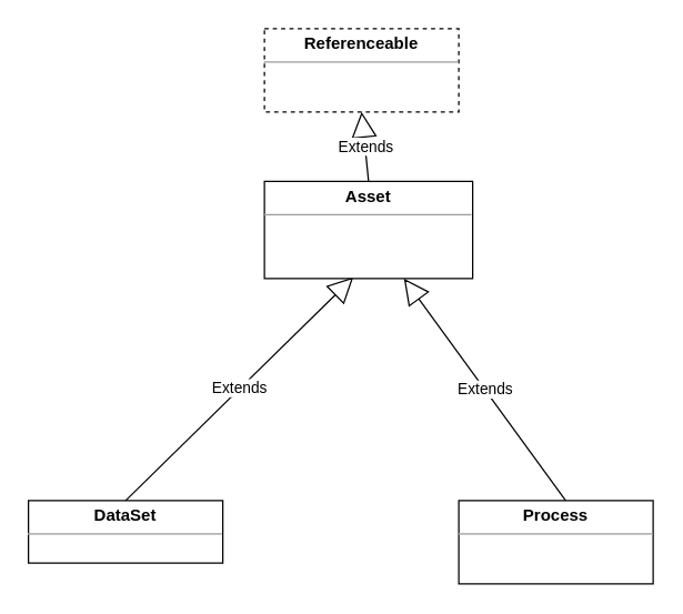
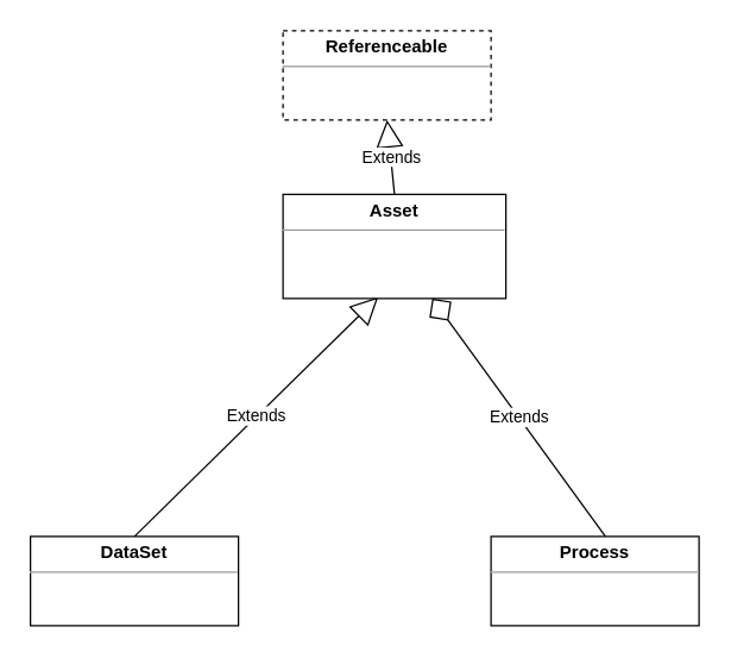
- <mxCell id="6" value="Extends" style="endArrow=block;endSize=16;endFill=0;html=1;exitX=0.55;exitY=0;exitDx=0;exitDy=0;exitPerimeter=0;" edge="1" parent="1" source="4" target="7"><mxGeometry width="160" relative="1" as="geometry"><mxPoint x="440" y="190" as="sourcePoint" /><mxPoint x="300" y="310" as="targetPoint" /></mxGeometry></mxCell>
+ <mxCell id="6" value="Extends" style="endArrow=diamond;endSize=16;endFill=0;html=1;exitX=0.55;exitY=0;exitDx=0;exitDy=0;exitPerimeter=0;" edge="1" parent="1" source="4" target="7"><mxGeometry width="160" relative="1" as="geometry"><mxPoint x="440" y="190" as="sourcePoint" /><mxPoint x="300" y="310" as="targetPoint" /></mxGeometry></mxCell>
- <mxCell id="3" value="&lt;p style=&quot;margin: 0px ; margin-top: 4px ; text-align: center&quot;&gt;&lt;b&gt;DataSet&lt;/b&gt;&lt;br&gt;&lt;/p&gt;&lt;hr size=&quot;1&quot;&gt;&lt;div style=&quot;height: 2px&quot;&gt;&lt;/div&gt;" style="verticalAlign=top;align=left;overflow=fill;fontSize=12;fontFamily=Helvetica;html=1;" vertex="1" parent="1"><mxGeometry x="20" y="360" width="140" height="45" as="geometry" /></mxCell>
+ <mxCell id="3" value="&lt;p style=&quot;margin: 0px ; margin-top: 4px ; text-align: center&quot;&gt;&lt;b&gt;DataSet&lt;/b&gt;&lt;br&gt;&lt;/p&gt;&lt;hr size=&quot;1&quot;&gt;&lt;div style=&quot;height: 2px&quot;&gt;&lt;/div&gt;" style="verticalAlign=top;align=left;overflow=fill;fontSize=12;fontFamily=Helvetica;html=1;" vertex="1" parent="1"><mxGeometry x="20" y="360" width="140" height="60" as="geometry" /></mxCell>
